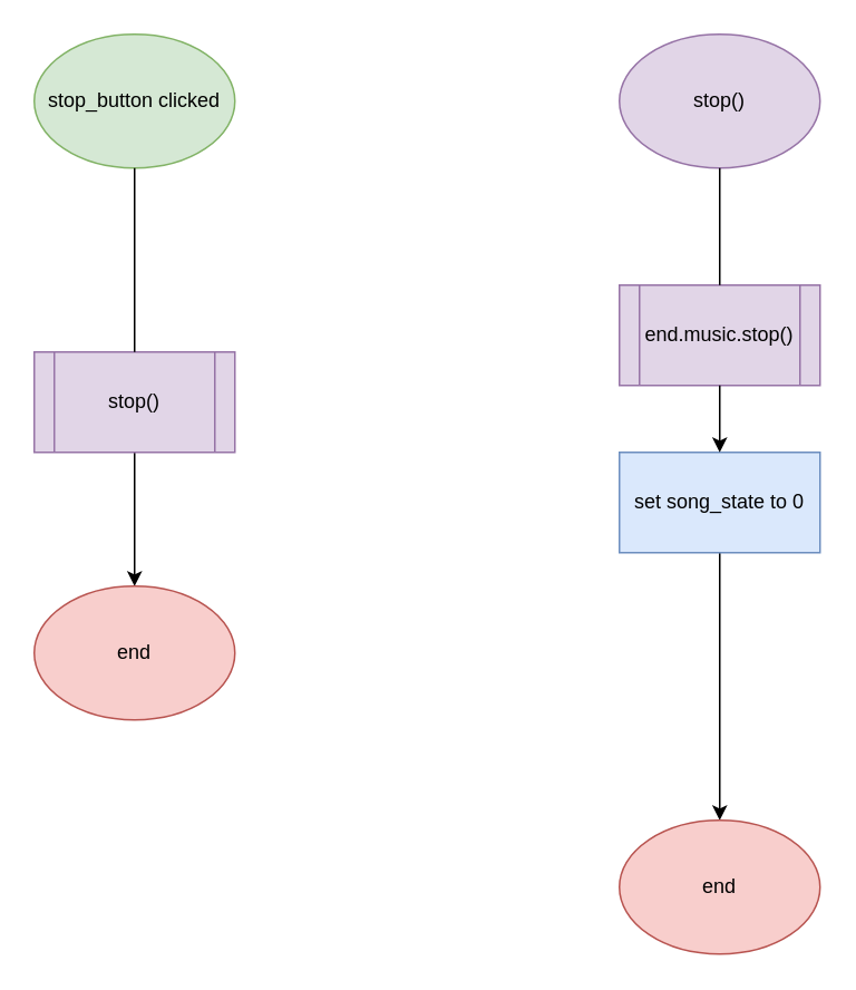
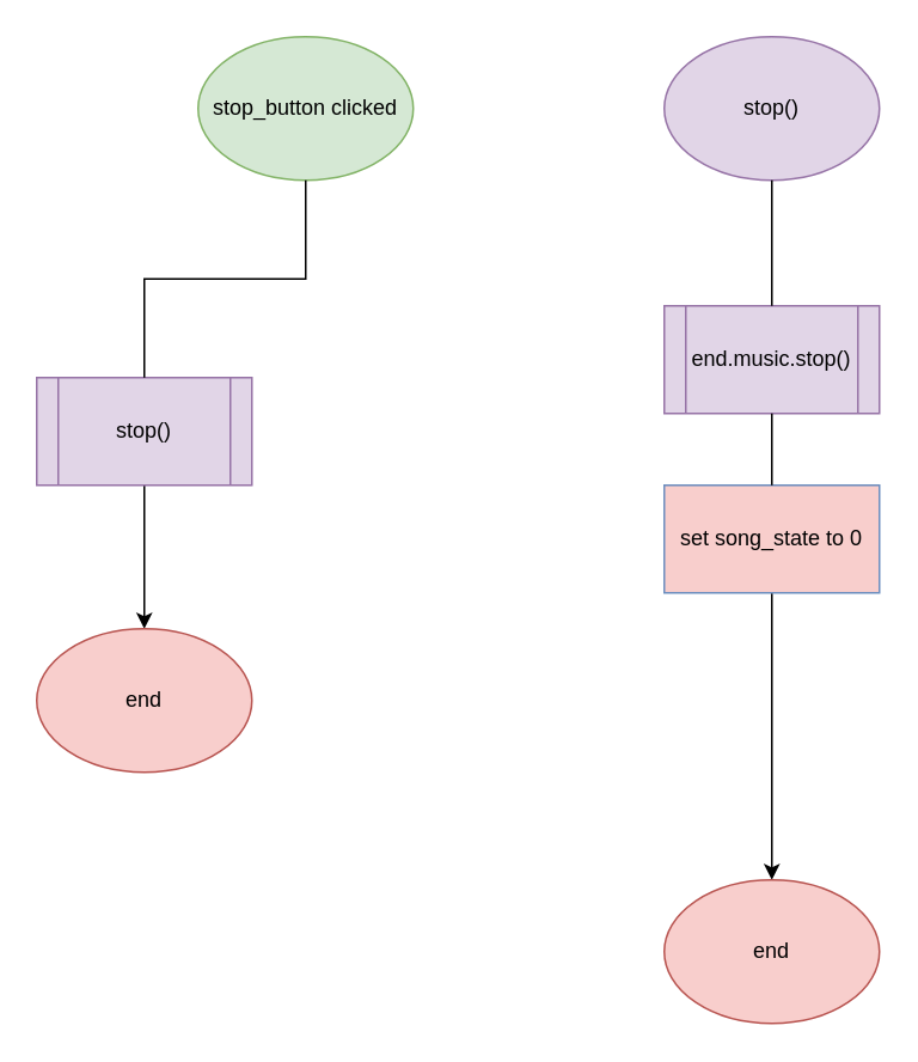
- <mxCell id="3" value="stop_button clicked" style="ellipse;whiteSpace=wrap;html=1;fillColor=#d5e8d4;strokeColor=#82b366;" vertex="1" parent="1"><mxGeometry x="20" y="20" width="120" height="80" as="geometry" /></mxCell>
+ <mxCell id="3" value="stop_button clicked" style="ellipse;whiteSpace=wrap;html=1;fillColor=#d5e8d4;strokeColor=#82b366;" vertex="1" parent="1"><mxGeometry x="110" y="20" width="120" height="80" as="geometry" /></mxCell>
- <mxCell id="13" value="" style="edgeStyle=orthogonalEdgeStyle;rounded=0;orthogonalLoop=1;jettySize=auto;html=1;exitX=0.5;exitY=1;exitDx=0;exitDy=0;entryX=0.5;entryY=0;entryDx=0;entryDy=0;startArrow=none;endArrow=classic;" edge="1" parent="1" source="10" target="12"><mxGeometry relative="1" as="geometry"><mxPoint x="430" y="230" as="sourcePoint" /><mxPoint x="430" y="490" as="targetPoint" /></mxGeometry></mxCell>
+ <mxCell id="13" value="" style="edgeStyle=orthogonalEdgeStyle;rounded=0;orthogonalLoop=1;jettySize=auto;html=1;exitX=0.5;exitY=1;exitDx=0;exitDy=0;entryX=0.5;entryY=0;entryDx=0;entryDy=0;startArrow=none;endArrow=none;" edge="1" parent="1" source="10" target="12"><mxGeometry relative="1" as="geometry"><mxPoint x="430" y="230" as="sourcePoint" /><mxPoint x="430" y="490" as="targetPoint" /></mxGeometry></mxCell>
- <mxCell id="12" value="set song_state to 0" style="rounded=0;whiteSpace=wrap;html=1;fillColor=#dae8fc;strokeColor=#6c8ebf;" vertex="1" parent="1"><mxGeometry x="370" y="270" width="120" height="60" as="geometry" /></mxCell>
+ <mxCell id="12" value="set song_state to 0" style="rounded=0;whiteSpace=wrap;html=1;fillColor=#f8cecc;strokeColor=#6c8ebf;" vertex="1" parent="1"><mxGeometry x="370" y="270" width="120" height="60" as="geometry" /></mxCell>
